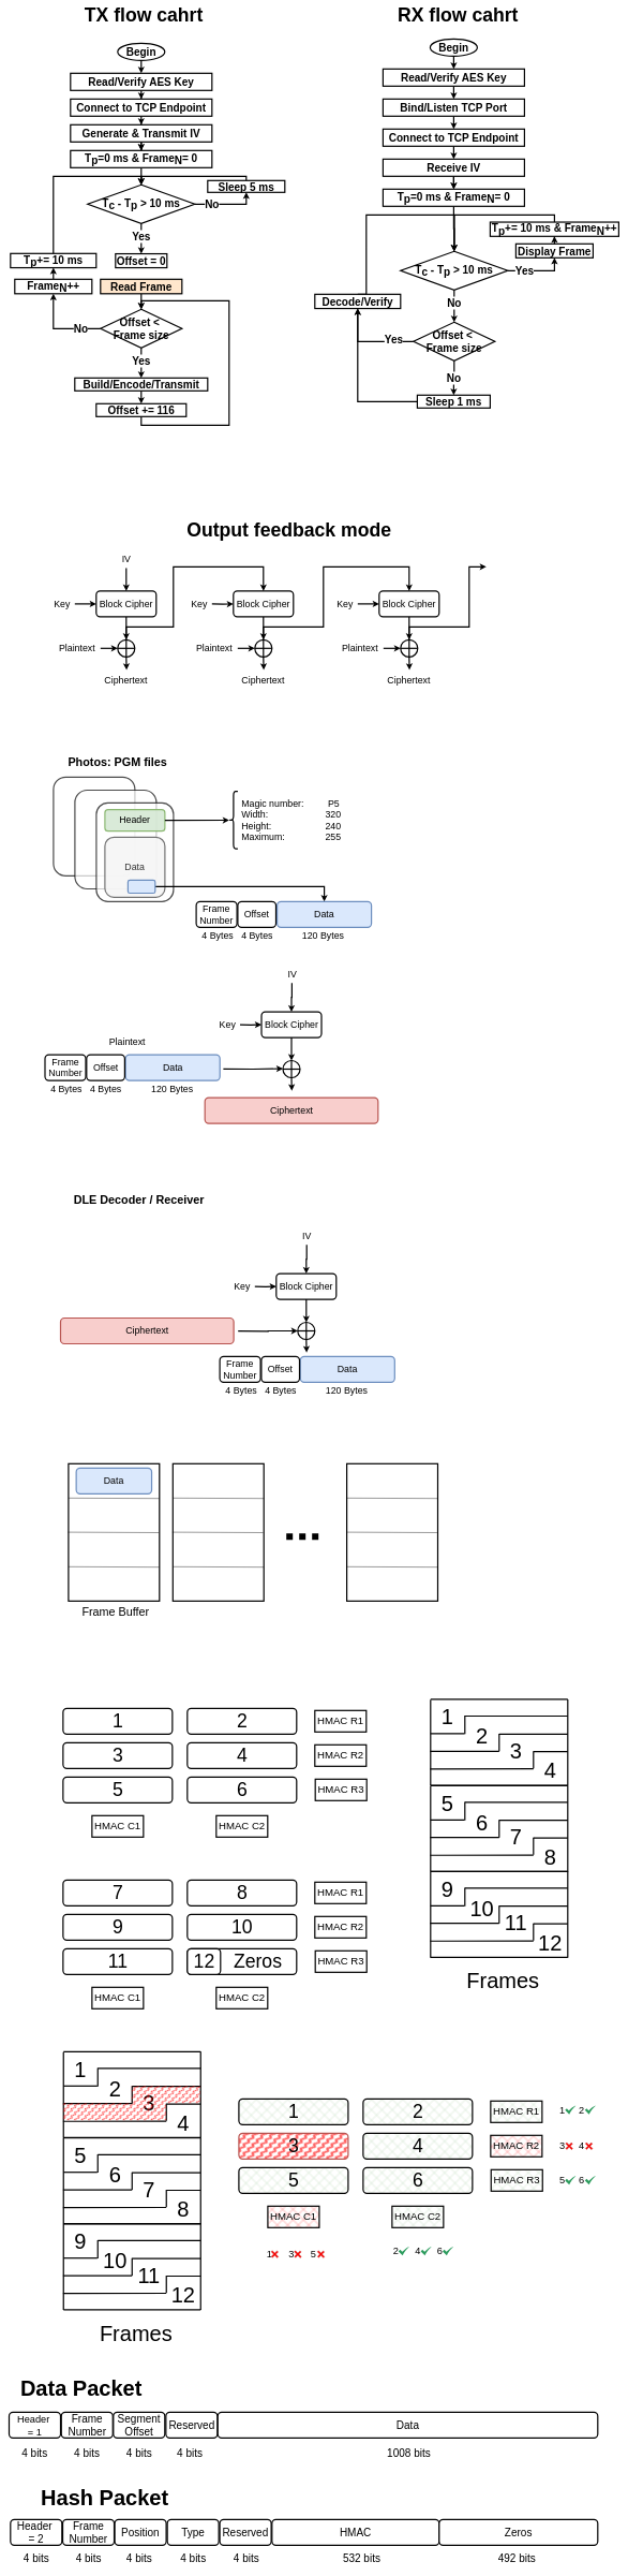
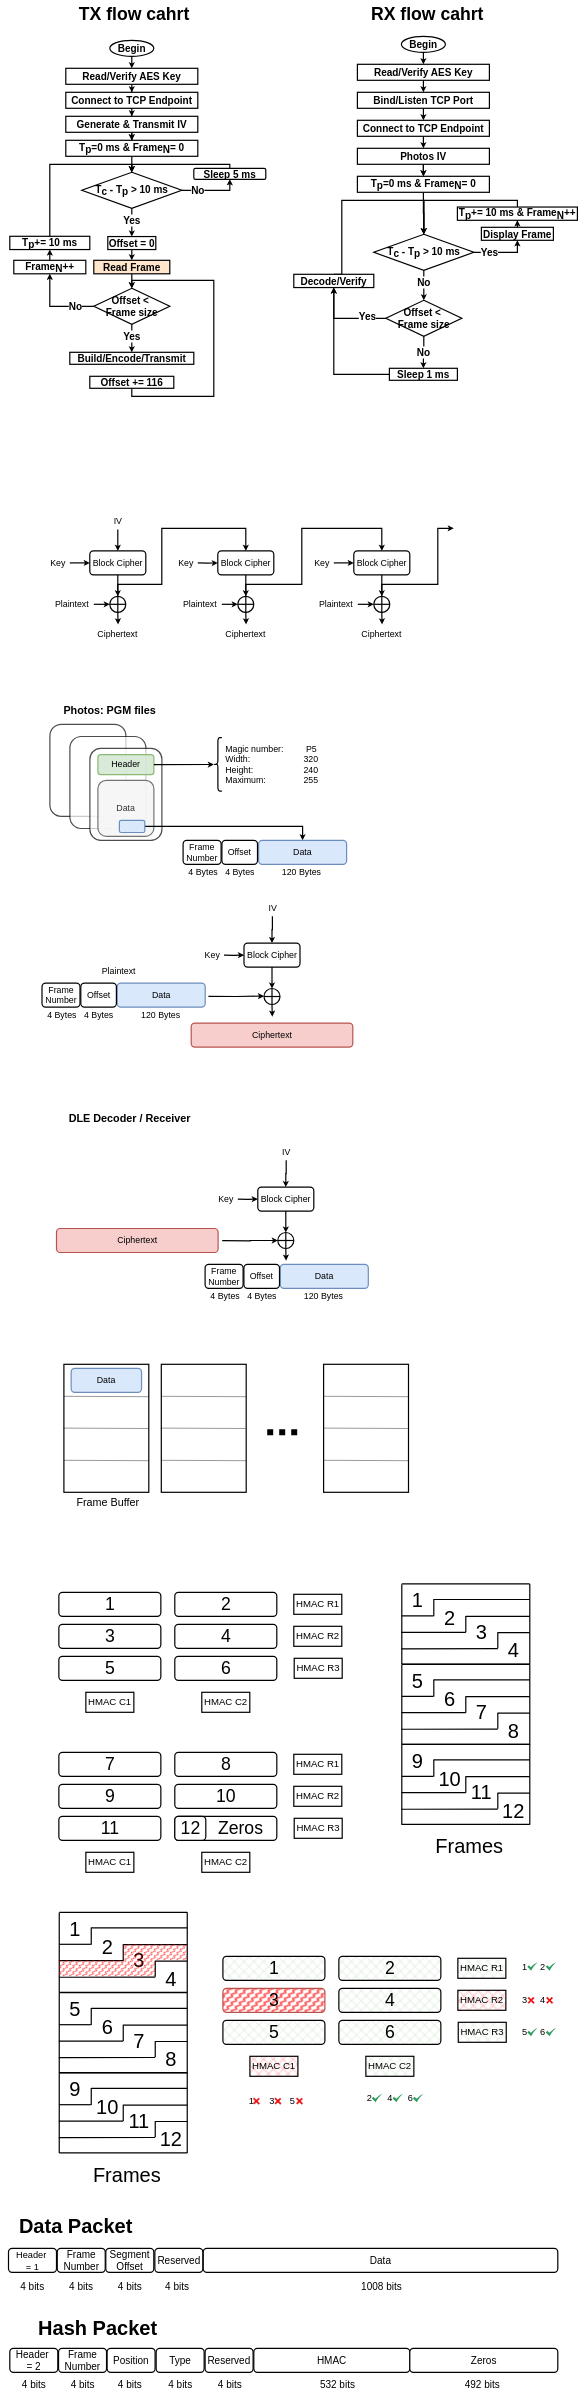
- <mxCell id="46" value="&lt;div style=&quot;font-size: 25px;&quot;&gt;Receive IV&lt;br style=&quot;font-size: 25px;&quot;&gt;&lt;/div&gt;" style="whiteSpace=wrap;html=1;fontSize=25;strokeWidth=3;fontStyle=1" parent="1" vertex="1"><mxGeometry x="893" y="370" width="330" height="40" as="geometry" /></mxCell>
+ <mxCell id="46" value="&lt;div style=&quot;font-size: 25px;&quot;&gt;Photos IV&lt;br style=&quot;font-size: 25px;&quot;&gt;&lt;/div&gt;" style="whiteSpace=wrap;html=1;fontSize=25;strokeWidth=3;fontStyle=1" parent="1" vertex="1"><mxGeometry x="893" y="370" width="330" height="40" as="geometry" /></mxCell>
- <mxCell id="17" value="Sleep 5 ms" style="whiteSpace=wrap;html=1;fontSize=25;strokeWidth=3;fontStyle=1" parent="1" vertex="1"><mxGeometry x="484" y="420" width="180" height="27.5" as="geometry" /></mxCell>
+ <mxCell id="17" value="Sleep 5 ms" style="whiteSpace=wrap;html=1;fontSize=25;strokeWidth=3;fontStyle=1;rounded=1;" parent="1" vertex="1"><mxGeometry x="484" y="420" width="180" height="27.5" as="geometry" /></mxCell>
+ <mxCell id="18" value="" style="edgeStyle=orthogonalEdgeStyle;rounded=0;orthogonalLoop=1;jettySize=auto;html=1;fontSize=25;strokeWidth=3;fontStyle=1" parent="1" source="19" target="21" edge="1"><mxGeometry relative="1" as="geometry" /></mxCell>
- <mxCell id="29" value="" style="edgeStyle=orthogonalEdgeStyle;rounded=0;orthogonalLoop=1;jettySize=auto;html=1;fontSize=25;strokeWidth=3;fontStyle=1" parent="1" source="30" target="32" edge="1"><mxGeometry relative="1" as="geometry" /></mxCell>
- <mxCell id="112" value="&lt;font style=&quot;font-size: 44px;&quot;&gt;&lt;b&gt;Output feedback mode&lt;/b&gt;&lt;/font&gt;" style="text;html=1;align=center;verticalAlign=middle;whiteSpace=wrap;rounded=0;" parent="1" vertex="1"><mxGeometry x="414" y="1220" width="520" height="30" as="geometry" /></mxCell>
